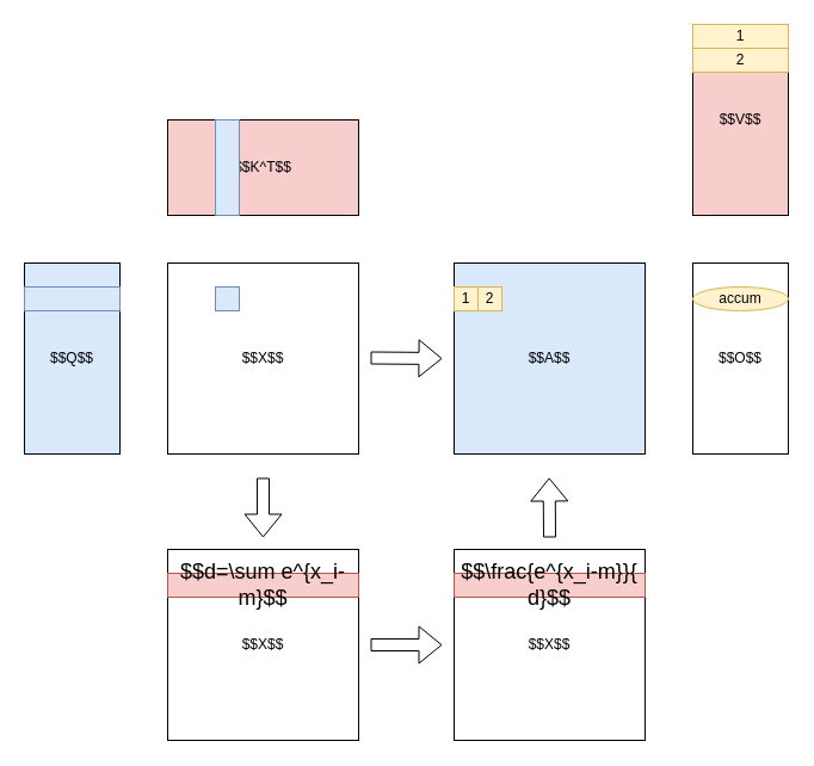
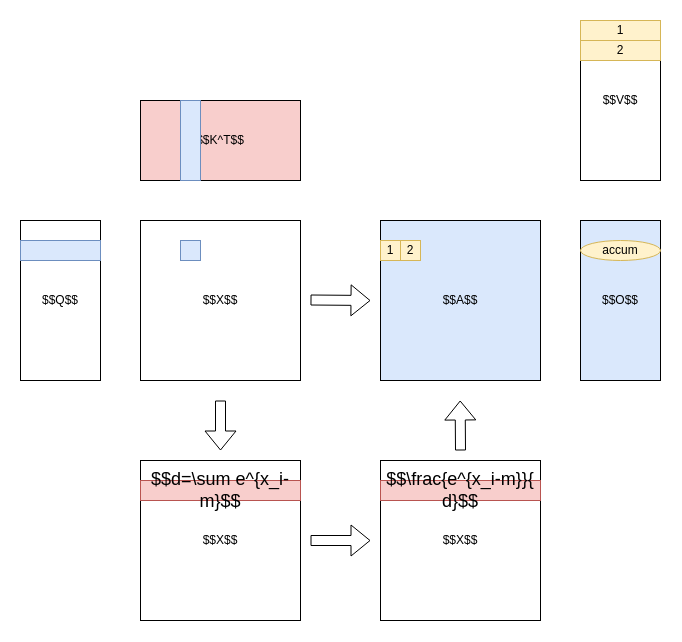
- <mxCell id="11" value="$$V$$" style="rounded=0;whiteSpace=wrap;html=1;fillColor=#f8cecc;" parent="1" vertex="1"><mxGeometry x="580" y="20" width="80" height="160" as="geometry" /></mxCell>
+ <mxCell id="11" value="$$V$$" style="rounded=0;whiteSpace=wrap;html=1;" parent="1" vertex="1"><mxGeometry x="580" y="20" width="80" height="160" as="geometry" /></mxCell>
- <mxCell id="2" value="$$Q$$" style="rounded=0;whiteSpace=wrap;html=1;fillColor=#dae8fc;" parent="1" vertex="1"><mxGeometry x="20" y="220" width="80" height="160" as="geometry" /></mxCell>
+ <mxCell id="2" value="$$Q$$" style="rounded=0;whiteSpace=wrap;html=1;" parent="1" vertex="1"><mxGeometry x="20" y="220" width="80" height="160" as="geometry" /></mxCell>
- <mxCell id="13" value="$$O$$" style="rounded=0;whiteSpace=wrap;html=1;" parent="1" vertex="1"><mxGeometry x="580" y="220" width="80" height="160" as="geometry" /></mxCell>
+ <mxCell id="13" value="$$O$$" style="rounded=0;whiteSpace=wrap;html=1;fillColor=#dae8fc;" parent="1" vertex="1"><mxGeometry x="580" y="220" width="80" height="160" as="geometry" /></mxCell>
